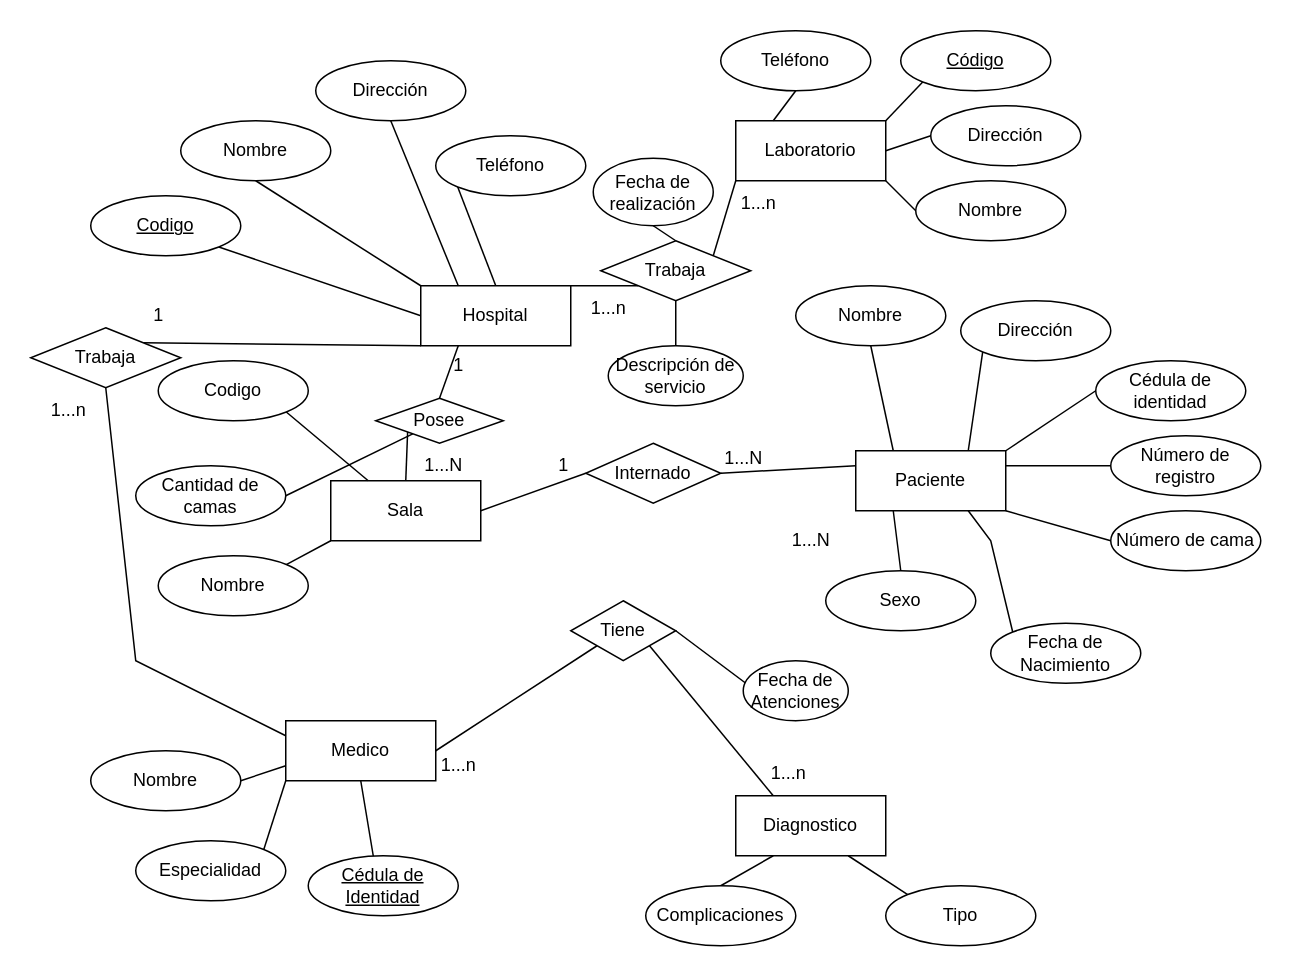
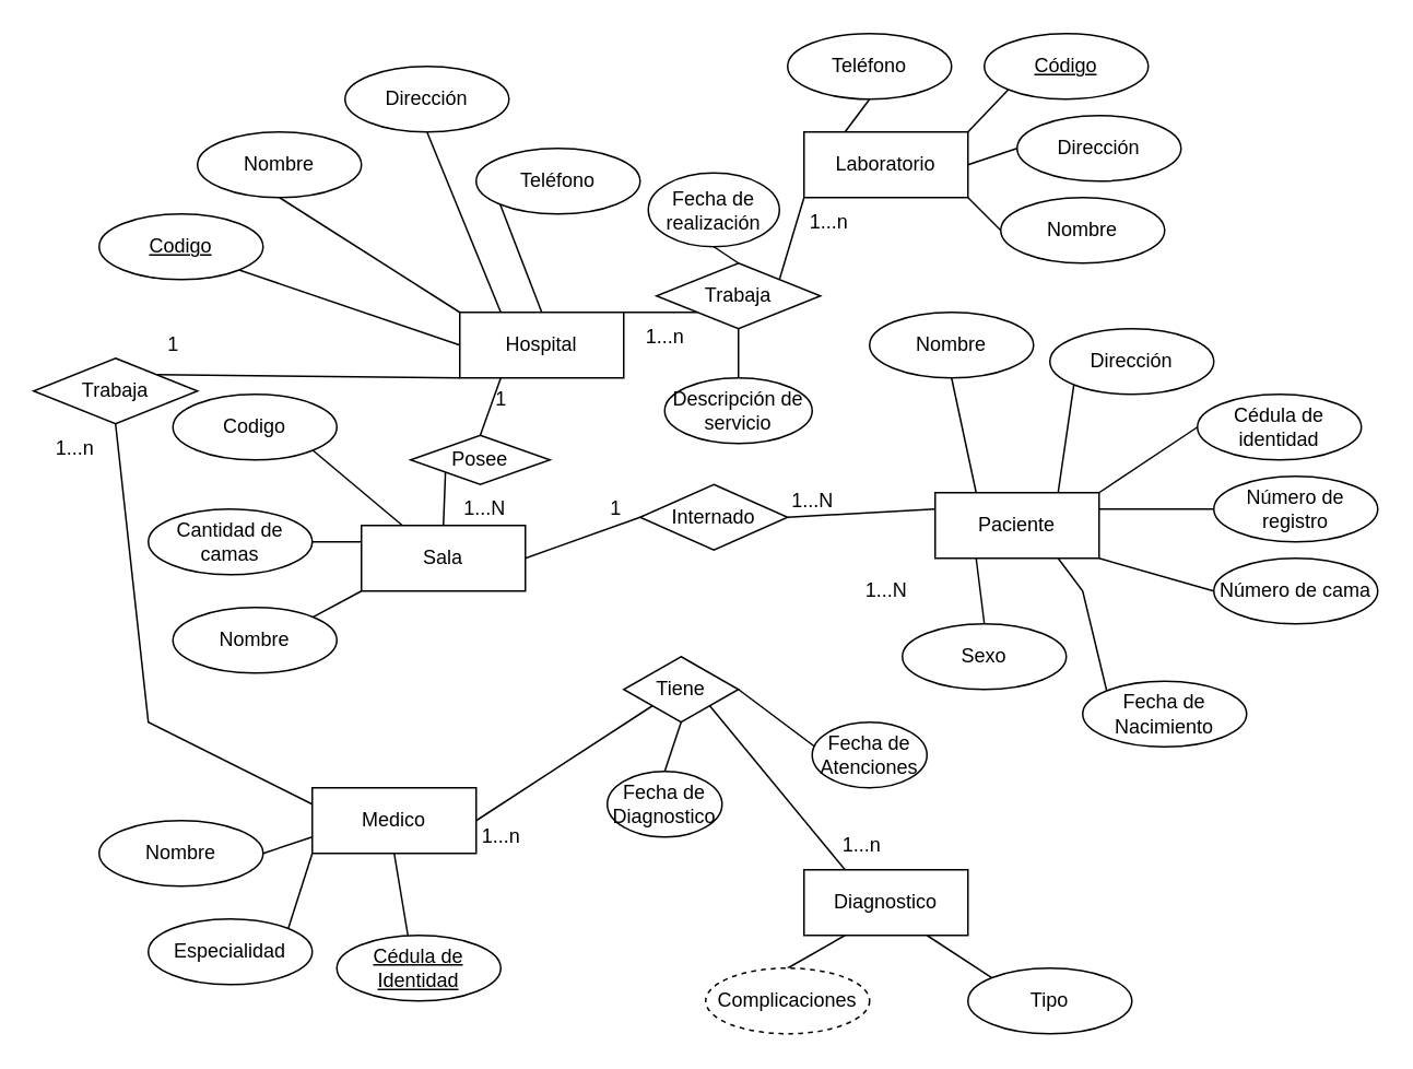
- <mxCell id="20" style="edgeStyle=none;rounded=0;orthogonalLoop=1;jettySize=auto;html=1;exitX=1;exitY=0.5;exitDx=0;exitDy=0;endArrow=none;endFill=0;" edge="1" parent="1" source="21" target="58"><mxGeometry relative="1" as="geometry" /></mxCell>
+ <mxCell id="20" style="edgeStyle=none;rounded=0;orthogonalLoop=1;jettySize=auto;html=1;exitX=1;exitY=0.5;exitDx=0;exitDy=0;entryX=0;entryY=0.25;entryDx=0;entryDy=0;endArrow=none;endFill=0;" edge="1" parent="1" source="21" target="4"><mxGeometry relative="1" as="geometry" /></mxCell>
+ <mxCell id="82" style="edgeStyle=none;rounded=0;orthogonalLoop=1;jettySize=auto;html=1;exitX=0.5;exitY=0;exitDx=0;exitDy=0;entryX=0.5;entryY=1;entryDx=0;entryDy=0;endArrow=none;endFill=0;" edge="1" parent="1" source="83" target="76"><mxGeometry relative="1" as="geometry" /></mxCell>
+ <mxCell id="83" value="Fecha de Diagnostico" style="ellipse;whiteSpace=wrap;html=1;align=center;" vertex="1" parent="1"><mxGeometry x="370" y="470" width="70" height="40" as="geometry" /></mxCell>
- <mxCell id="53" value="Complicaciones" style="ellipse;whiteSpace=wrap;html=1;align=center;" vertex="1" parent="1"><mxGeometry x="430" y="590" width="100" height="40" as="geometry" /></mxCell>
+ <mxCell id="53" value="Complicaciones" style="ellipse;whiteSpace=wrap;html=1;align=center;dashed=1;" vertex="1" parent="1"><mxGeometry x="430" y="590" width="100" height="40" as="geometry" /></mxCell>
